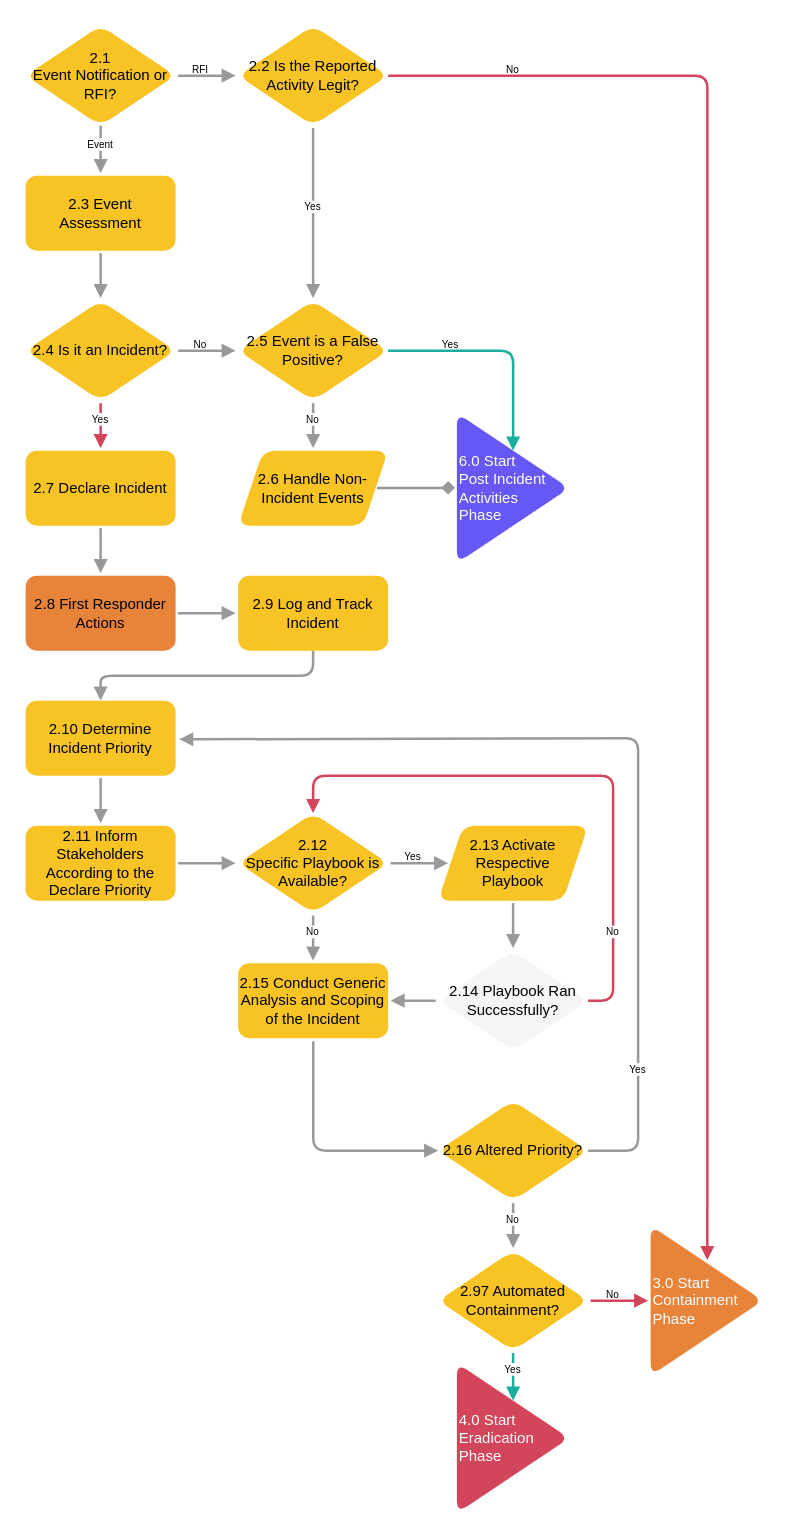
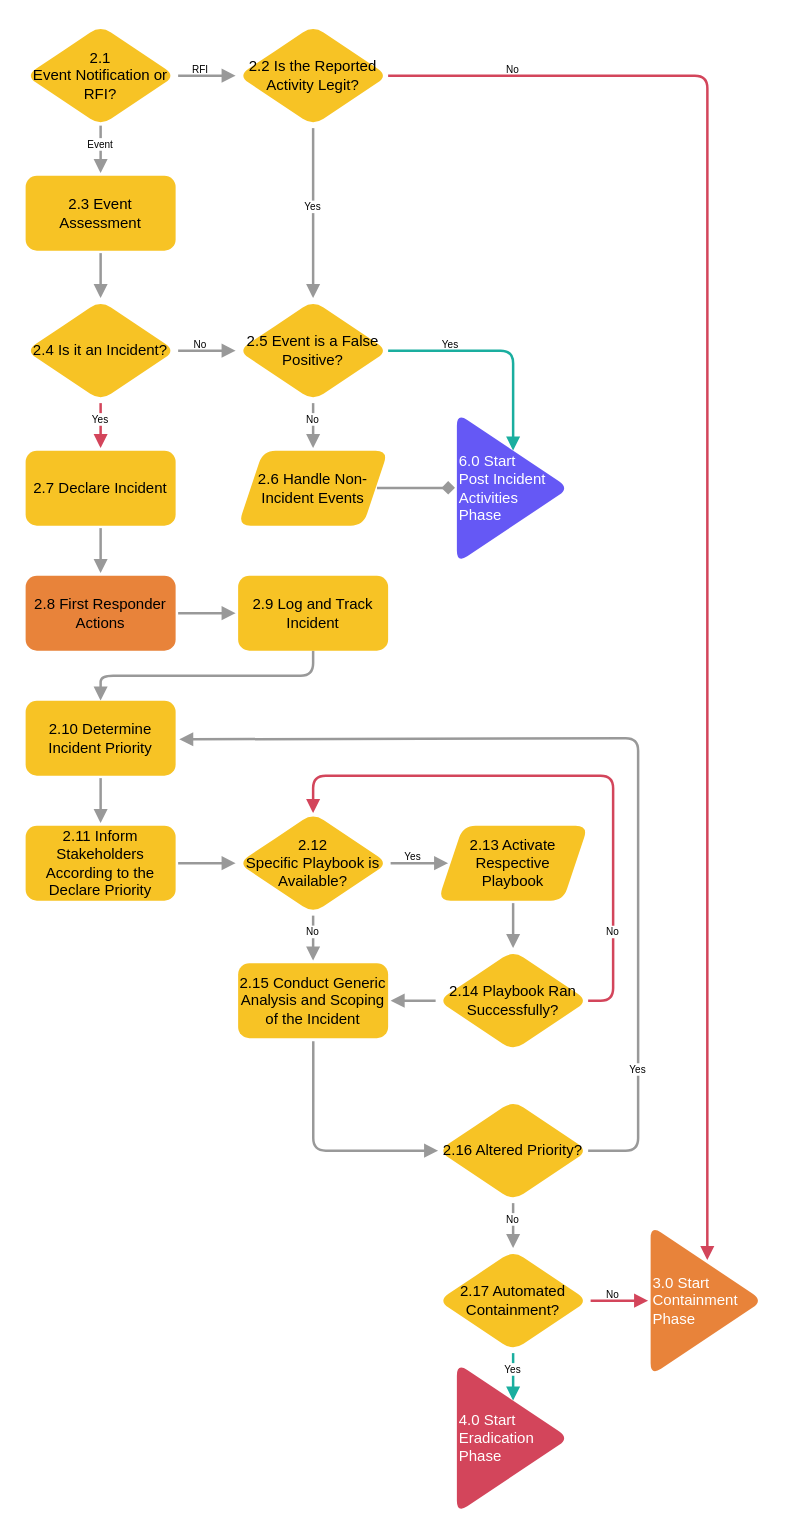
- <mxCell id="44" value="2.14 Playbook Ran Successfully?" style="rhombus;whiteSpace=wrap;html=1;rounded=1;labelBackgroundColor=none;labelBorderColor=none;strokeColor=none;fontColor=default;fillColor=#f5f5f5;" parent="1" vertex="1"><mxGeometry x="350" y="760" width="120" height="80" as="geometry" /></mxCell>
+ <mxCell id="44" value="2.14 Playbook Ran Successfully?" style="rhombus;whiteSpace=wrap;html=1;rounded=1;labelBackgroundColor=none;labelBorderColor=none;strokeColor=none;fontColor=default;fillColor=#F7C325;" parent="1" vertex="1"><mxGeometry x="350" y="760" width="120" height="80" as="geometry" /></mxCell>
- <mxCell id="60" value="2.97 Automated Containment?" style="rhombus;whiteSpace=wrap;html=1;rounded=1;labelBackgroundColor=none;labelBorderColor=none;strokeColor=none;fontColor=default;fillColor=#F7C325;" parent="1" vertex="1"><mxGeometry x="350" y="1000" width="120" height="80" as="geometry" /></mxCell>
+ <mxCell id="60" value="2.17 Automated Containment?" style="rhombus;whiteSpace=wrap;html=1;rounded=1;labelBackgroundColor=none;labelBorderColor=none;strokeColor=none;fontColor=default;fillColor=#F7C325;" parent="1" vertex="1"><mxGeometry x="350" y="1000" width="120" height="80" as="geometry" /></mxCell>
